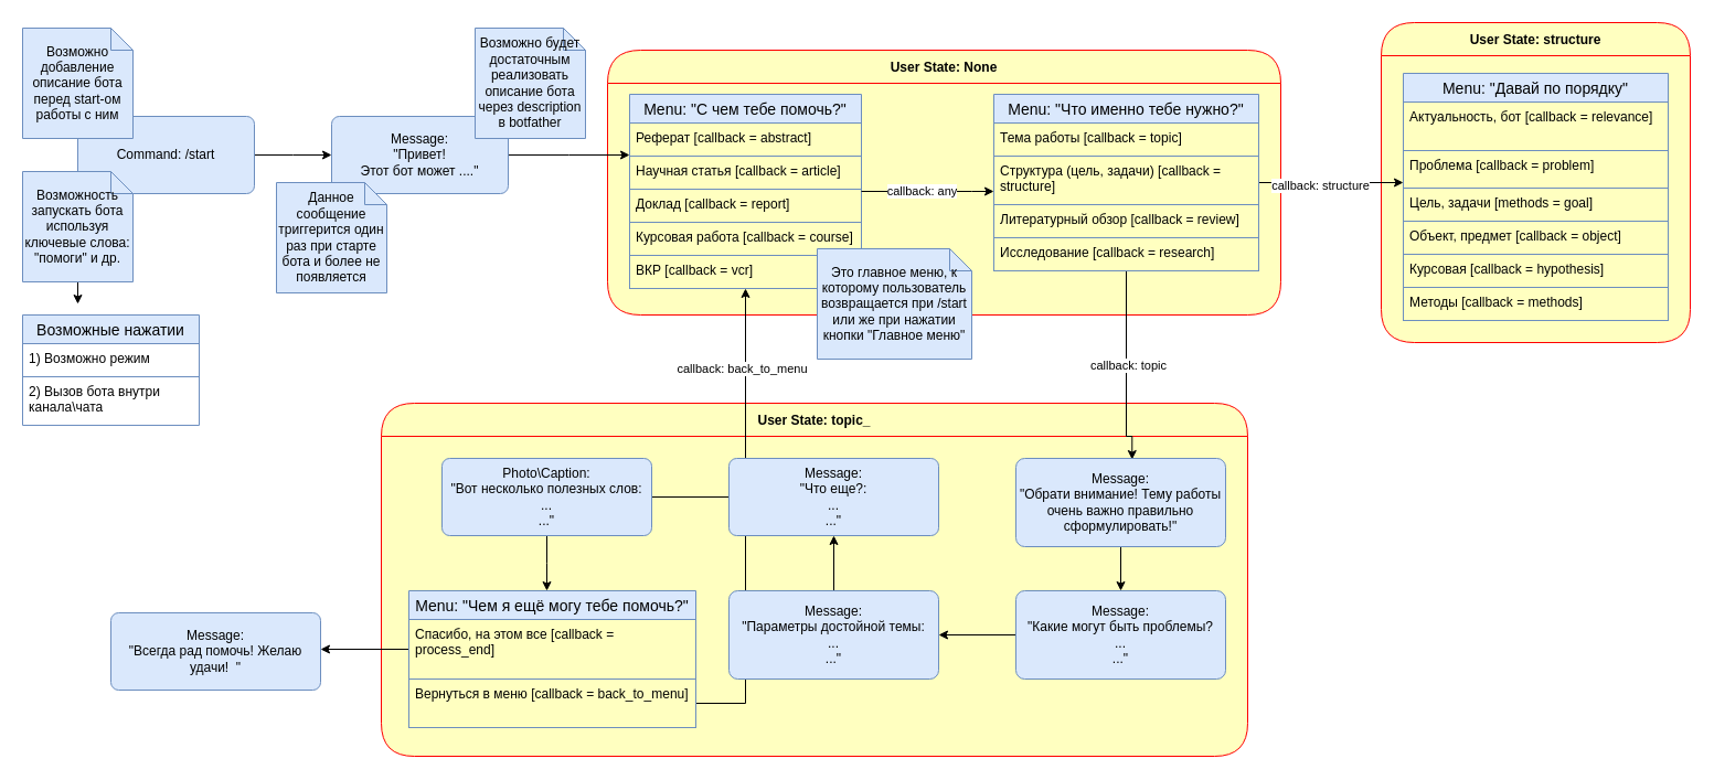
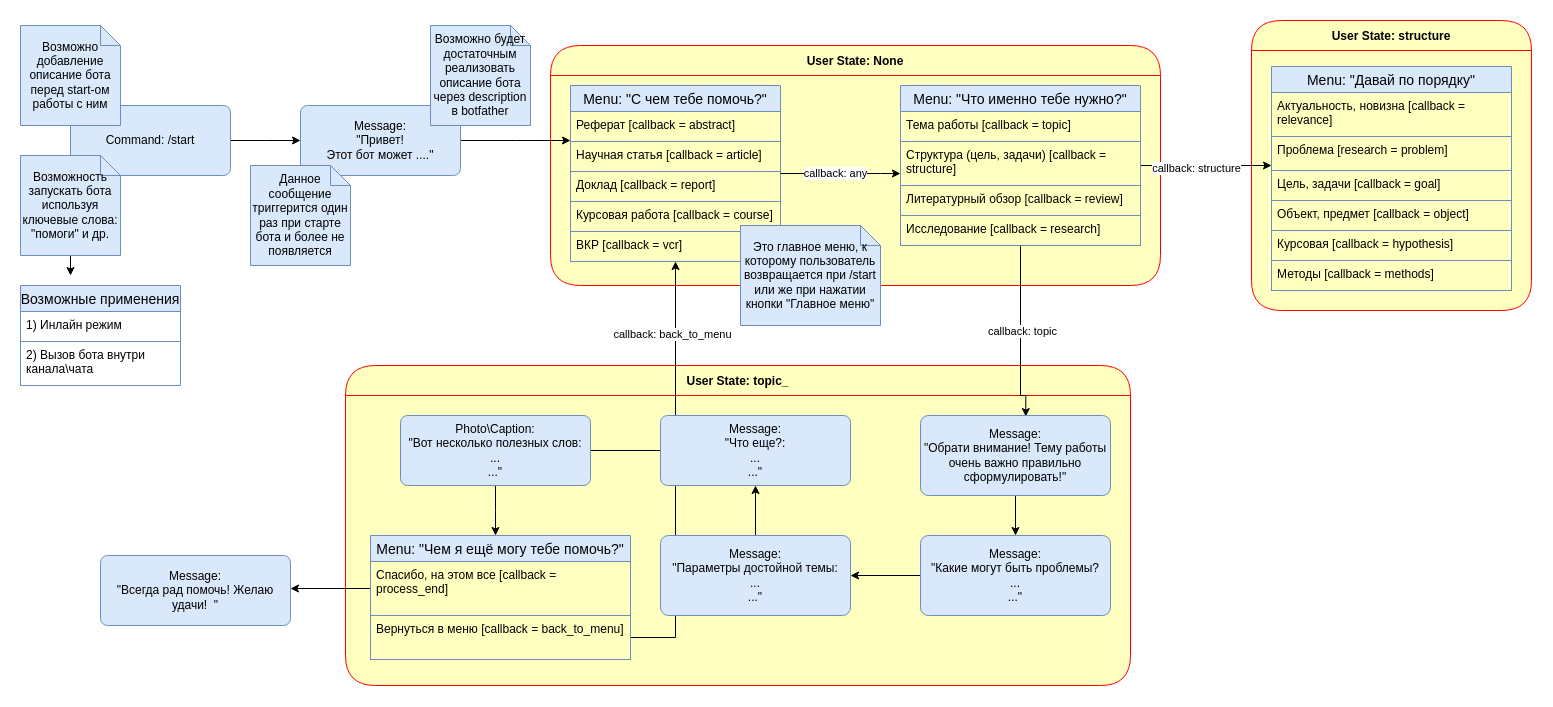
- <mxCell id="36" value="Актуальность, бот [callback = relevance]&amp;nbsp;" style="text;strokeColor=#6c8ebf;fillColor=none;spacingLeft=4;spacingRight=4;overflow=hidden;rotatable=0;points=[[0,0.5],[1,0.5]];portConstraint=eastwest;fontSize=12;whiteSpace=wrap;html=1;" vertex="1" parent="35"><mxGeometry y="26" width="240" height="44" as="geometry" /></mxCell>
+ <mxCell id="36" value="Актуальность, новизна [callback = relevance]&amp;nbsp;" style="text;strokeColor=#6c8ebf;fillColor=none;spacingLeft=4;spacingRight=4;overflow=hidden;rotatable=0;points=[[0,0.5],[1,0.5]];portConstraint=eastwest;fontSize=12;whiteSpace=wrap;html=1;" vertex="1" parent="35"><mxGeometry y="26" width="240" height="44" as="geometry" /></mxCell>
- <mxCell id="37" value="Проблема [callback = problem]" style="text;strokeColor=#6c8ebf;fillColor=none;spacingLeft=4;spacingRight=4;overflow=hidden;rotatable=0;points=[[0,0.5],[1,0.5]];portConstraint=eastwest;fontSize=12;whiteSpace=wrap;html=1;" vertex="1" parent="35"><mxGeometry y="70" width="240" height="34" as="geometry" /></mxCell>
+ <mxCell id="37" value="Проблема [research = problem]" style="text;strokeColor=#6c8ebf;fillColor=none;spacingLeft=4;spacingRight=4;overflow=hidden;rotatable=0;points=[[0,0.5],[1,0.5]];portConstraint=eastwest;fontSize=12;whiteSpace=wrap;html=1;" vertex="1" parent="35"><mxGeometry y="70" width="240" height="34" as="geometry" /></mxCell>
- <mxCell id="38" value="Цель, задачи [methods = goal]" style="text;strokeColor=#6c8ebf;fillColor=none;spacingLeft=4;spacingRight=4;overflow=hidden;rotatable=0;points=[[0,0.5],[1,0.5]];portConstraint=eastwest;fontSize=12;whiteSpace=wrap;html=1;" vertex="1" parent="35"><mxGeometry y="104" width="240" height="30" as="geometry" /></mxCell>
+ <mxCell id="38" value="Цель, задачи [callback = goal]" style="text;strokeColor=#6c8ebf;fillColor=none;spacingLeft=4;spacingRight=4;overflow=hidden;rotatable=0;points=[[0,0.5],[1,0.5]];portConstraint=eastwest;fontSize=12;whiteSpace=wrap;html=1;" vertex="1" parent="35"><mxGeometry y="104" width="240" height="30" as="geometry" /></mxCell>
- <mxCell id="11" value="Возможные нажатии" style="swimlane;fontStyle=0;childLayout=stackLayout;horizontal=1;startSize=26;horizontalStack=0;resizeParent=1;resizeParentMax=0;resizeLast=0;collapsible=1;marginBottom=0;align=center;fontSize=14;fillColor=#dae8fc;strokeColor=#6c8ebf;" parent="1" vertex="1"><mxGeometry x="20" y="285" width="160" height="100" as="geometry" /></mxCell>
+ <mxCell id="11" value="Возможные применения" style="swimlane;fontStyle=0;childLayout=stackLayout;horizontal=1;startSize=26;horizontalStack=0;resizeParent=1;resizeParentMax=0;resizeLast=0;collapsible=1;marginBottom=0;align=center;fontSize=14;fillColor=#dae8fc;strokeColor=#6c8ebf;" parent="1" vertex="1"><mxGeometry x="20" y="285" width="160" height="100" as="geometry" /></mxCell>
- <mxCell id="12" value="1) Возможно режим" style="text;strokeColor=#6c8ebf;fillColor=none;spacingLeft=4;spacingRight=4;overflow=hidden;rotatable=0;points=[[0,0.5],[1,0.5]];portConstraint=eastwest;fontSize=12;whiteSpace=wrap;html=1;" parent="11" vertex="1"><mxGeometry y="26" width="160" height="30" as="geometry" /></mxCell>
+ <mxCell id="12" value="1) Инлайн режим" style="text;strokeColor=#6c8ebf;fillColor=none;spacingLeft=4;spacingRight=4;overflow=hidden;rotatable=0;points=[[0,0.5],[1,0.5]];portConstraint=eastwest;fontSize=12;whiteSpace=wrap;html=1;" parent="11" vertex="1"><mxGeometry y="26" width="160" height="30" as="geometry" /></mxCell>
